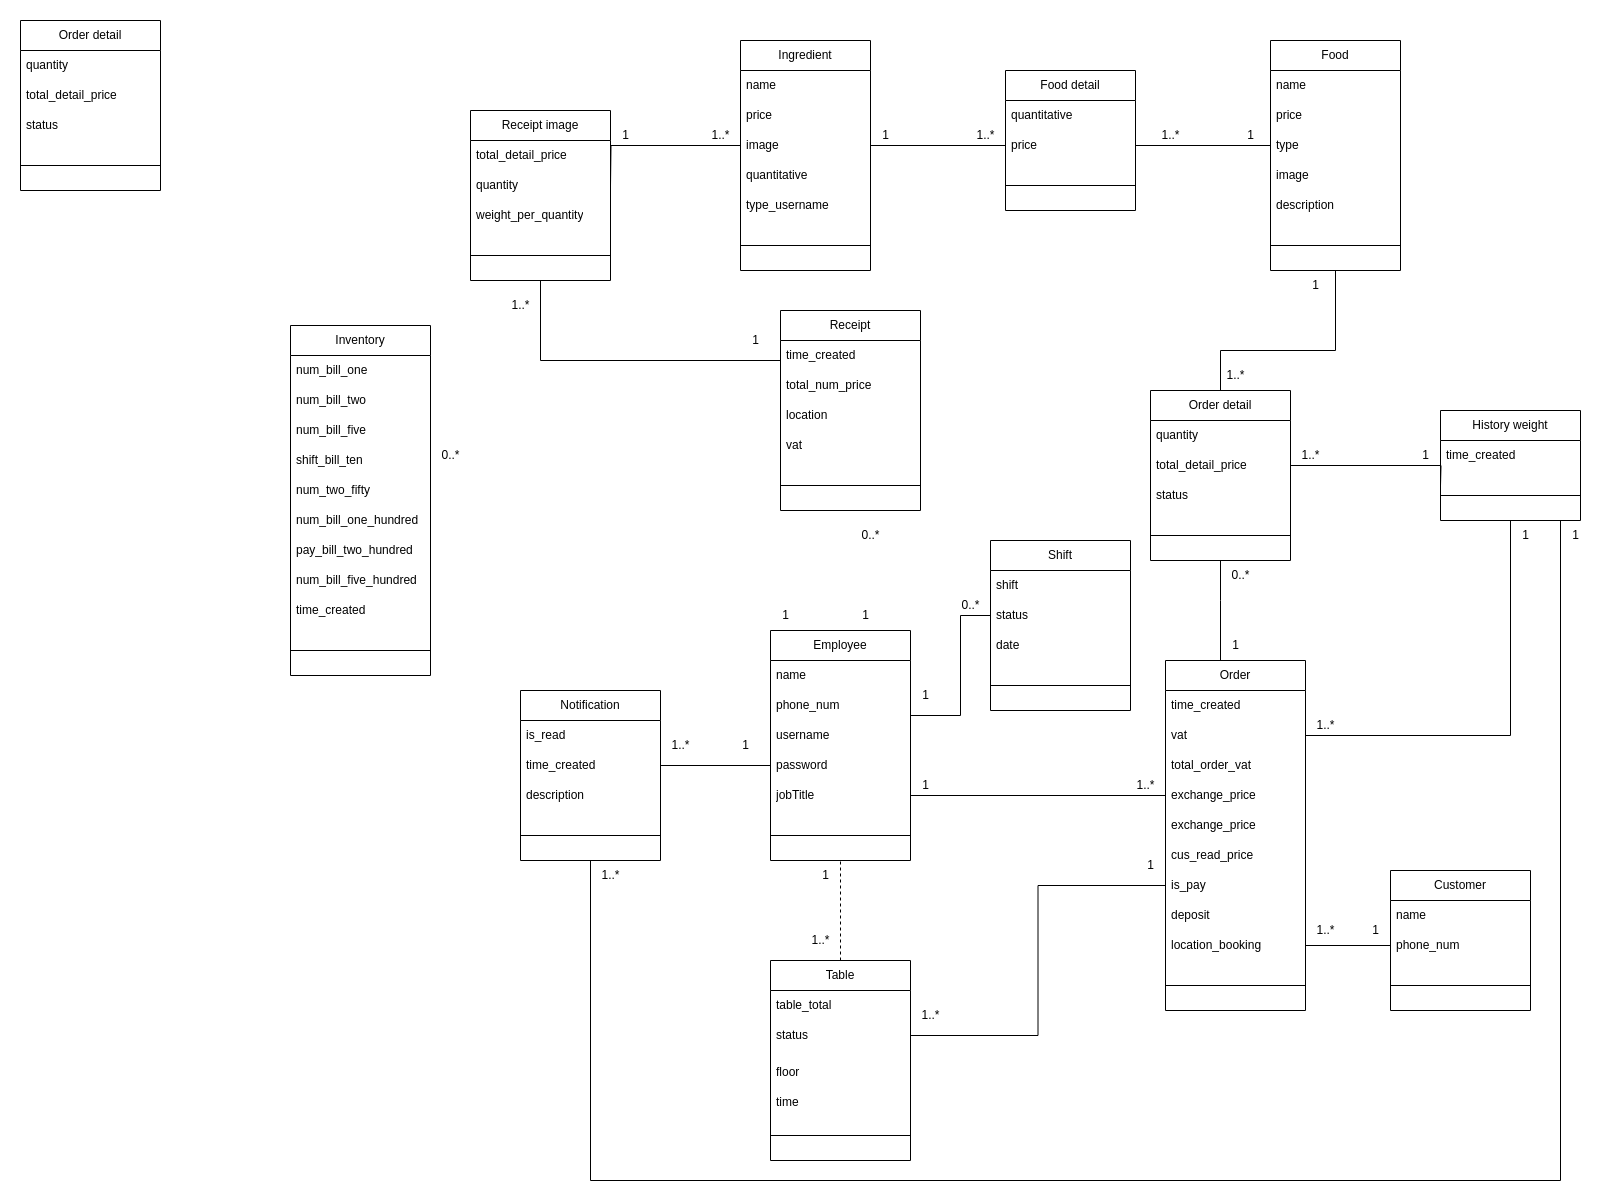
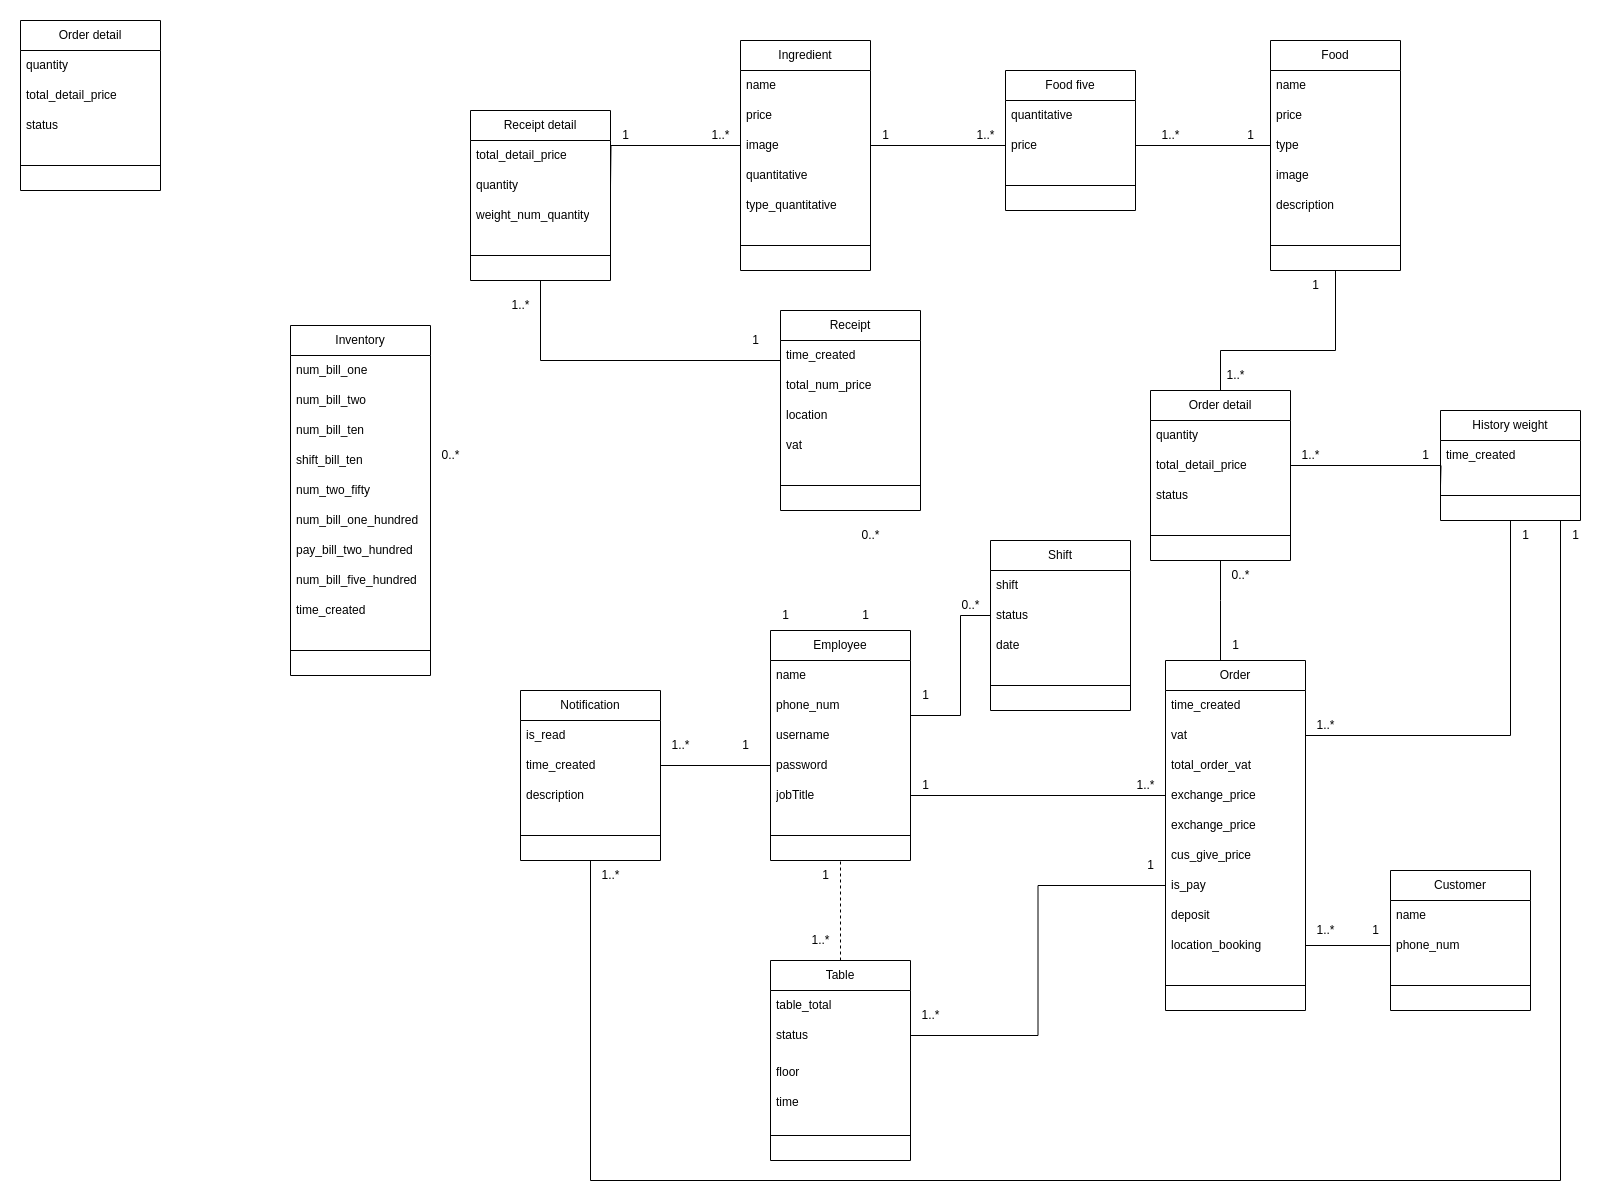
- <mxCell id="126" value="Food detail" style="swimlane;fontStyle=0;childLayout=stackLayout;horizontal=1;startSize=30;horizontalStack=0;resizeParent=1;resizeParentMax=0;resizeLast=0;collapsible=1;marginBottom=0;whiteSpace=wrap;html=1;" parent="1" vertex="1"><mxGeometry x="1005" y="70" width="130" height="140" as="geometry" /></mxCell>
+ <mxCell id="126" value="Food five" style="swimlane;fontStyle=0;childLayout=stackLayout;horizontal=1;startSize=30;horizontalStack=0;resizeParent=1;resizeParentMax=0;resizeLast=0;collapsible=1;marginBottom=0;whiteSpace=wrap;html=1;" parent="1" vertex="1"><mxGeometry x="1005" y="70" width="130" height="140" as="geometry" /></mxCell>
- <mxCell id="85" value="Receipt&amp;nbsp;image" style="swimlane;fontStyle=0;childLayout=stackLayout;horizontal=1;startSize=30;horizontalStack=0;resizeParent=1;resizeParentMax=0;resizeLast=0;collapsible=1;marginBottom=0;whiteSpace=wrap;html=1;" parent="1" vertex="1"><mxGeometry x="470" y="110" width="140" height="170" as="geometry" /></mxCell>
+ <mxCell id="85" value="Receipt&amp;nbsp;detail" style="swimlane;fontStyle=0;childLayout=stackLayout;horizontal=1;startSize=30;horizontalStack=0;resizeParent=1;resizeParentMax=0;resizeLast=0;collapsible=1;marginBottom=0;whiteSpace=wrap;html=1;" parent="1" vertex="1"><mxGeometry x="470" y="110" width="140" height="170" as="geometry" /></mxCell>
- <mxCell id="76" value="type_username" style="text;strokeColor=none;fillColor=none;align=left;verticalAlign=middle;spacingLeft=4;spacingRight=4;overflow=hidden;points=[[0,0.5],[1,0.5]];portConstraint=eastwest;rotatable=0;whiteSpace=wrap;html=1;" parent="71" vertex="1"><mxGeometry y="150" width="130" height="30" as="geometry" /></mxCell>
+ <mxCell id="76" value="type_quantitative" style="text;strokeColor=none;fillColor=none;align=left;verticalAlign=middle;spacingLeft=4;spacingRight=4;overflow=hidden;points=[[0,0.5],[1,0.5]];portConstraint=eastwest;rotatable=0;whiteSpace=wrap;html=1;" parent="71" vertex="1"><mxGeometry y="150" width="130" height="30" as="geometry" /></mxCell>
- <mxCell id="88" value="weight_per_quantity" style="text;strokeColor=none;fillColor=none;align=left;verticalAlign=middle;spacingLeft=4;spacingRight=4;overflow=hidden;points=[[0,0.5],[1,0.5]];portConstraint=eastwest;rotatable=0;whiteSpace=wrap;html=1;" parent="85" vertex="1"><mxGeometry y="90" width="140" height="30" as="geometry" /></mxCell>
+ <mxCell id="88" value="weight_num_quantity" style="text;strokeColor=none;fillColor=none;align=left;verticalAlign=middle;spacingLeft=4;spacingRight=4;overflow=hidden;points=[[0,0.5],[1,0.5]];portConstraint=eastwest;rotatable=0;whiteSpace=wrap;html=1;" parent="85" vertex="1"><mxGeometry y="90" width="140" height="30" as="geometry" /></mxCell>
- <mxCell id="109" value="num_bill_five" style="text;strokeColor=none;fillColor=none;align=left;verticalAlign=middle;spacingLeft=4;spacingRight=4;overflow=hidden;points=[[0,0.5],[1,0.5]];portConstraint=eastwest;rotatable=0;whiteSpace=wrap;html=1;" parent="106" vertex="1"><mxGeometry y="90" width="140" height="30" as="geometry" /></mxCell>
+ <mxCell id="109" value="num_bill_ten" style="text;strokeColor=none;fillColor=none;align=left;verticalAlign=middle;spacingLeft=4;spacingRight=4;overflow=hidden;points=[[0,0.5],[1,0.5]];portConstraint=eastwest;rotatable=0;whiteSpace=wrap;html=1;" parent="106" vertex="1"><mxGeometry y="90" width="140" height="30" as="geometry" /></mxCell>
- <mxCell id="22" value="cus_read_price" style="text;strokeColor=none;fillColor=none;align=left;verticalAlign=middle;spacingLeft=4;spacingRight=4;overflow=hidden;points=[[0,0.5],[1,0.5]];portConstraint=eastwest;rotatable=0;whiteSpace=wrap;html=1;" parent="16" vertex="1"><mxGeometry y="180" width="140" height="30" as="geometry" /></mxCell>
+ <mxCell id="22" value="cus_give_price" style="text;strokeColor=none;fillColor=none;align=left;verticalAlign=middle;spacingLeft=4;spacingRight=4;overflow=hidden;points=[[0,0.5],[1,0.5]];portConstraint=eastwest;rotatable=0;whiteSpace=wrap;html=1;" parent="16" vertex="1"><mxGeometry y="180" width="140" height="30" as="geometry" /></mxCell>
